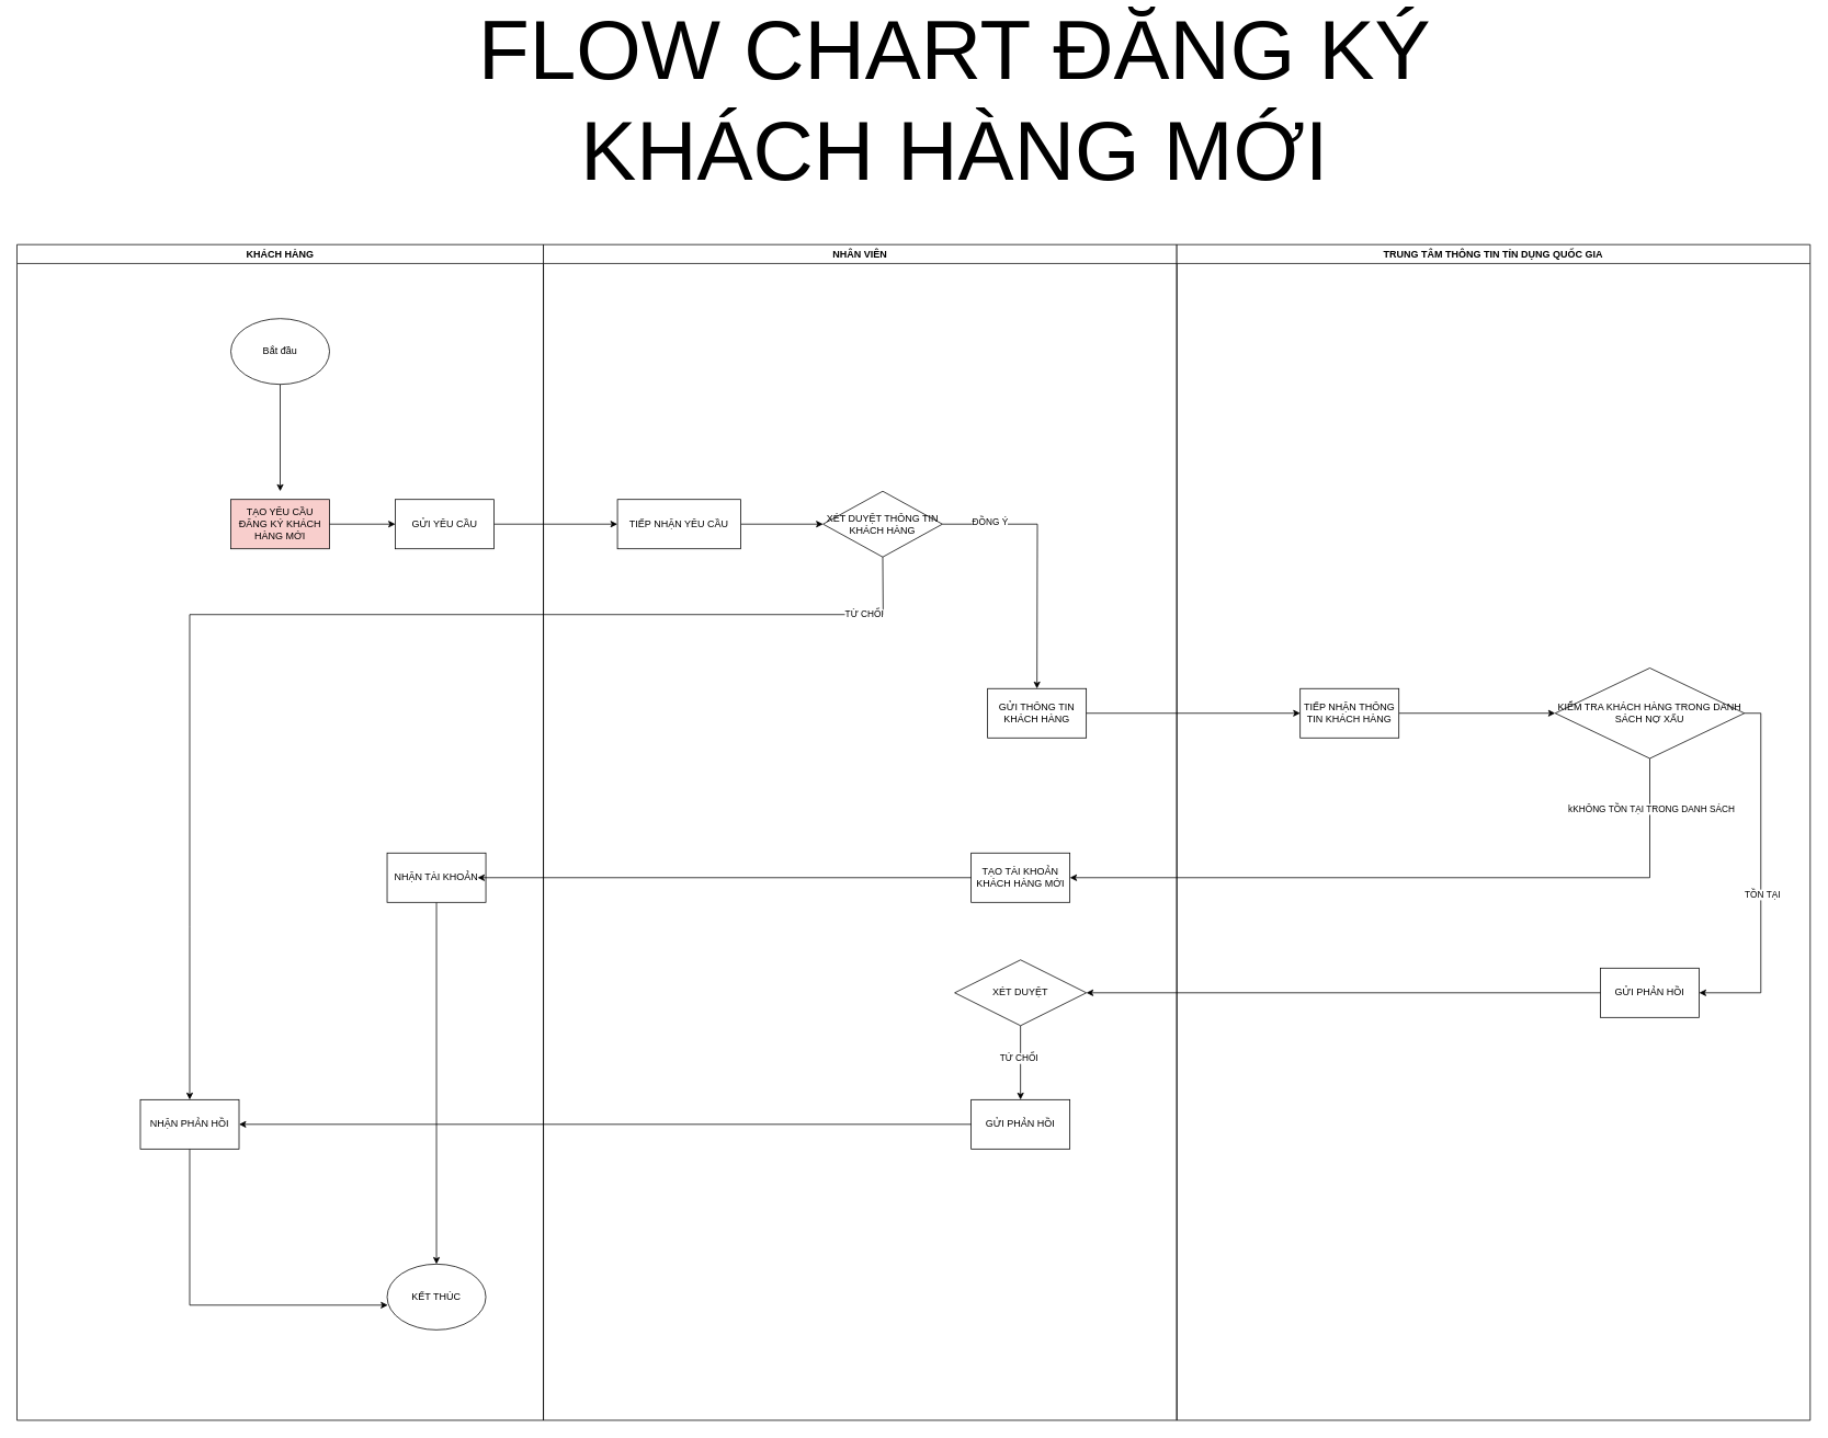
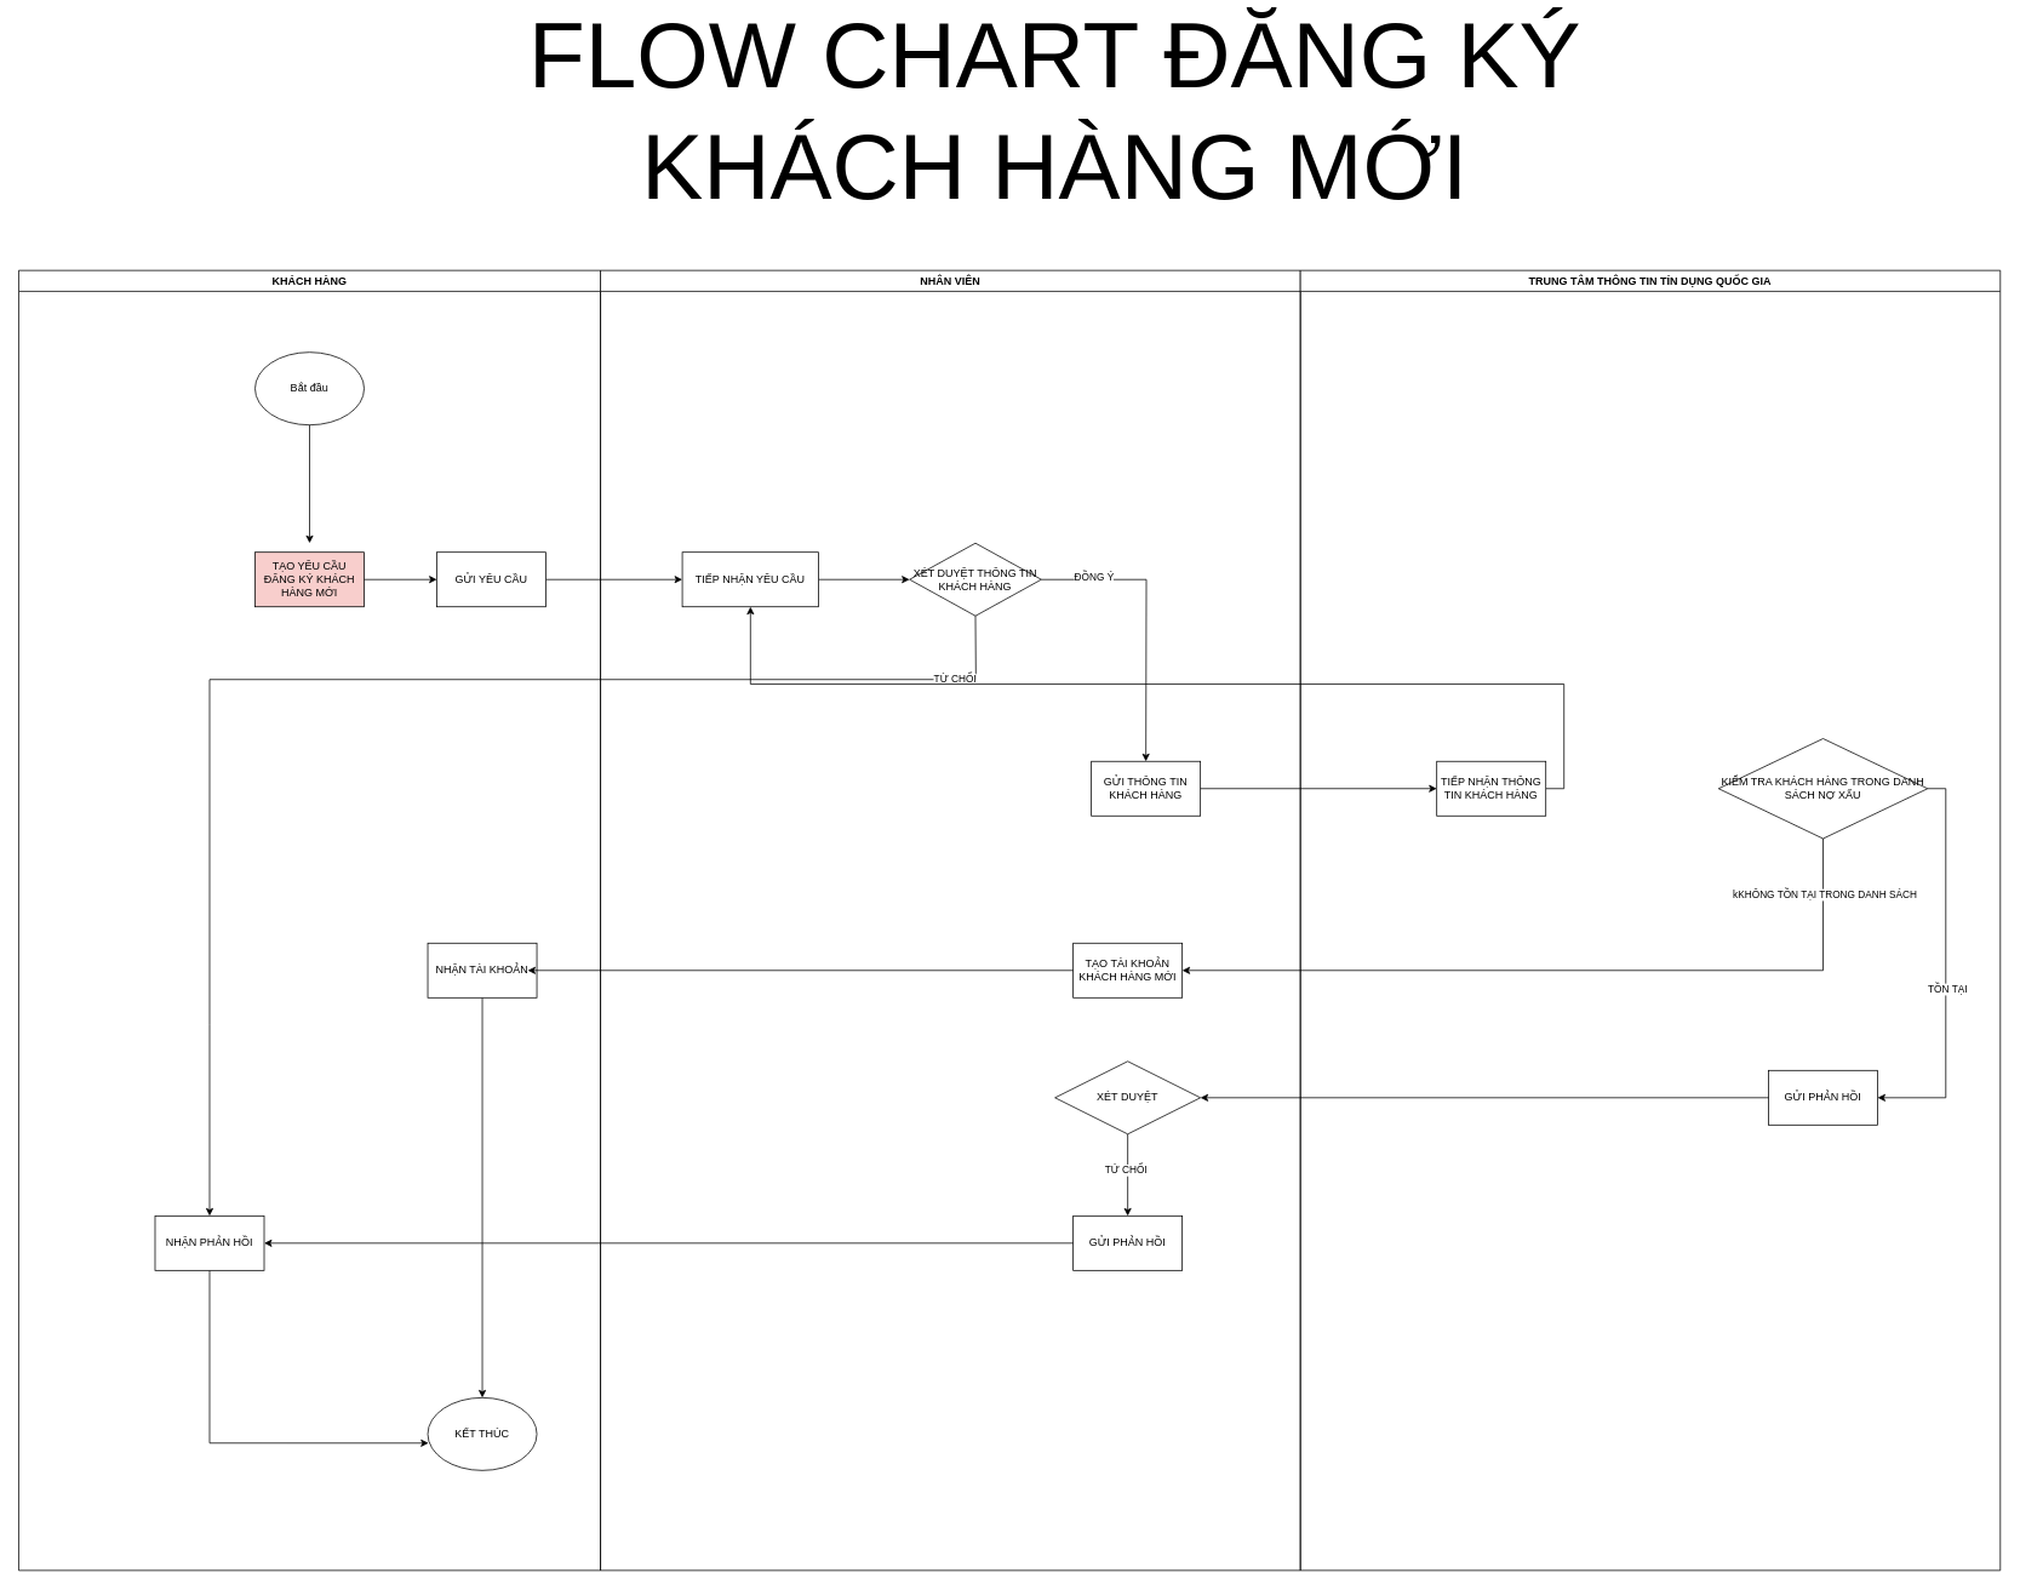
- <mxCell id="31" style="edgeStyle=orthogonalEdgeStyle;rounded=0;orthogonalLoop=1;jettySize=auto;html=1;exitX=1;exitY=0.5;exitDx=0;exitDy=0;entryX=0;entryY=0.5;entryDx=0;entryDy=0;" edge="1" parent="30" source="32" target="35"><mxGeometry relative="1" as="geometry" /></mxCell>
+ <mxCell id="31" style="edgeStyle=orthogonalEdgeStyle;rounded=0;orthogonalLoop=1;jettySize=auto;html=1;exitX=1;exitY=0.5;exitDx=0;exitDy=0;" edge="1" parent="30" source="32" target="16"><mxGeometry relative="1" as="geometry" /></mxCell>
